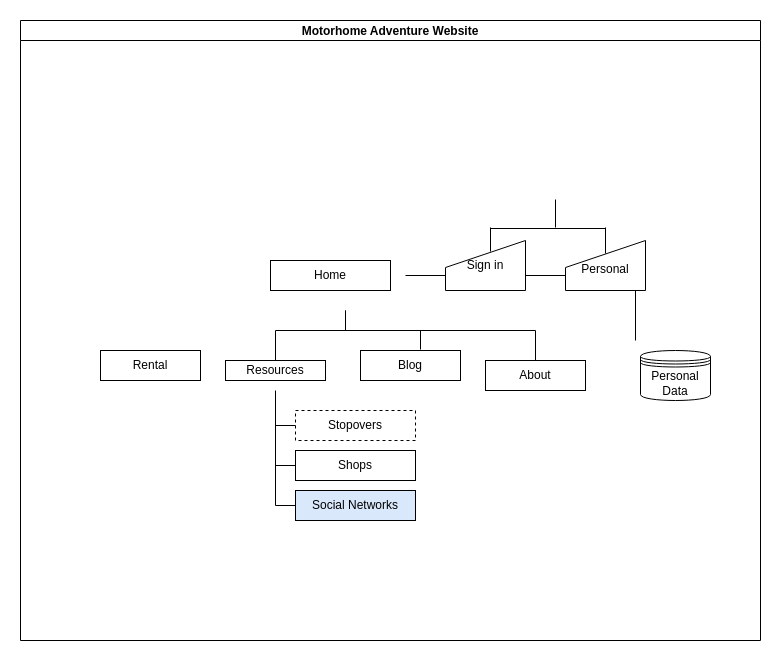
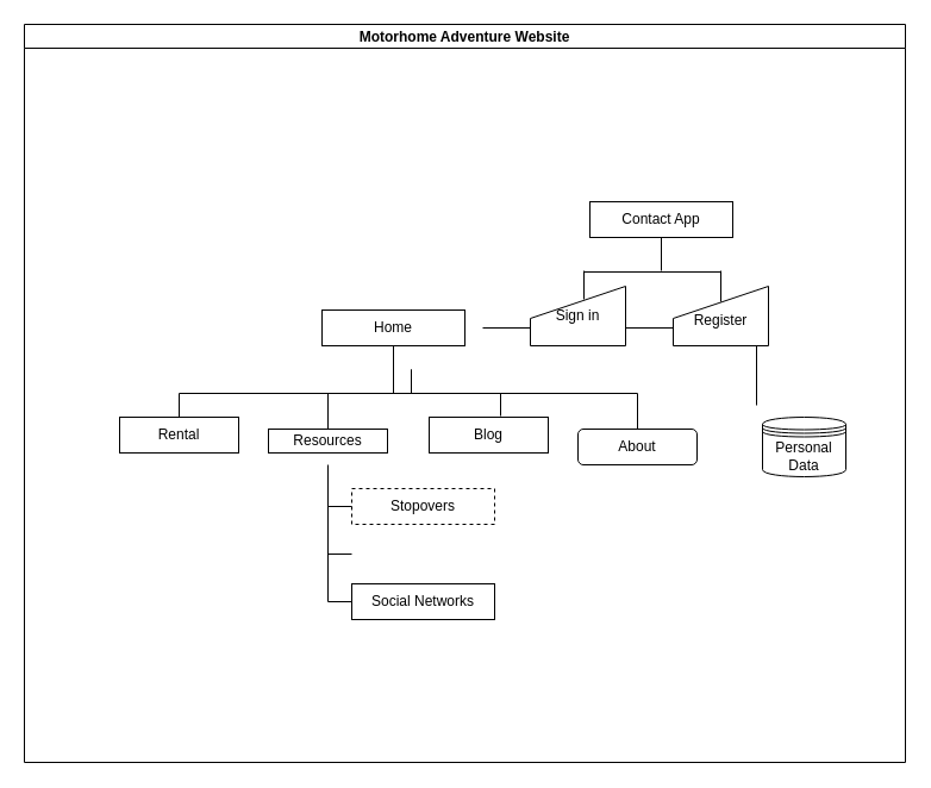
+ <mxCell id="26" value="Contact App" style="rounded=0;whiteSpace=wrap;html=1;strokeWidth=1;verticalAlign=middle;" vertex="1" parent="2"><mxGeometry x="475" y="149" width="120" height="30" as="geometry" /></mxCell>
- <mxCell id="20" value="&lt;p style=&quot;line-height: 120%&quot;&gt;Personal&lt;/p&gt;" style="shape=manualInput;whiteSpace=wrap;html=1;strokeWidth=1;size=27;verticalAlign=bottom;" vertex="1" parent="2"><mxGeometry x="545" y="220" width="80" height="50" as="geometry" /></mxCell>
+ <mxCell id="20" value="&lt;p style=&quot;line-height: 120%&quot;&gt;Register&lt;/p&gt;" style="shape=manualInput;whiteSpace=wrap;html=1;strokeWidth=1;size=27;verticalAlign=bottom;" vertex="1" parent="2"><mxGeometry x="545" y="220" width="80" height="50" as="geometry" /></mxCell>
+ <mxCell id="3" value="" style="edgeStyle=elbowEdgeStyle;elbow=vertical;startArrow=none;endArrow=none;rounded=0;" edge="1" parent="2" source="5" target="6"><mxGeometry relative="1" as="geometry"><Array as="points"><mxPoint x="195" y="310" /></Array></mxGeometry></mxCell>
- <mxCell id="10" value="About" style="whiteSpace=wrap;html=1;align=center;verticalAlign=middle;treeFolding=1;treeMoving=1;newEdgeStyle={&quot;edgeStyle&quot;:&quot;elbowEdgeStyle&quot;,&quot;startArrow&quot;:&quot;none&quot;,&quot;endArrow&quot;:&quot;none&quot;};" vertex="1" parent="2"><mxGeometry x="465" y="340" width="100" height="30" as="geometry" /></mxCell>
+ <mxCell id="10" value="About" style="whiteSpace=wrap;html=1;align=center;verticalAlign=middle;treeFolding=1;treeMoving=1;newEdgeStyle={&quot;edgeStyle&quot;:&quot;elbowEdgeStyle&quot;,&quot;startArrow&quot;:&quot;none&quot;,&quot;endArrow&quot;:&quot;none&quot;};rounded=1;" vertex="1" parent="2"><mxGeometry x="465" y="340" width="100" height="30" as="geometry" /></mxCell>
- <mxCell id="14" value="Shops" style="rounded=0;whiteSpace=wrap;html=1;strokeWidth=1;" vertex="1" parent="2"><mxGeometry x="275" y="430" width="120" height="30" as="geometry" /></mxCell>
- <mxCell id="15" value="Social Networks" style="rounded=0;whiteSpace=wrap;html=1;strokeWidth=1;fillColor=#dae8fc;" vertex="1" parent="2"><mxGeometry x="275" y="470" width="120" height="30" as="geometry" /></mxCell>
+ <mxCell id="15" value="Social Networks" style="rounded=0;whiteSpace=wrap;html=1;strokeWidth=1;" vertex="1" parent="2"><mxGeometry x="275" y="470" width="120" height="30" as="geometry" /></mxCell>
